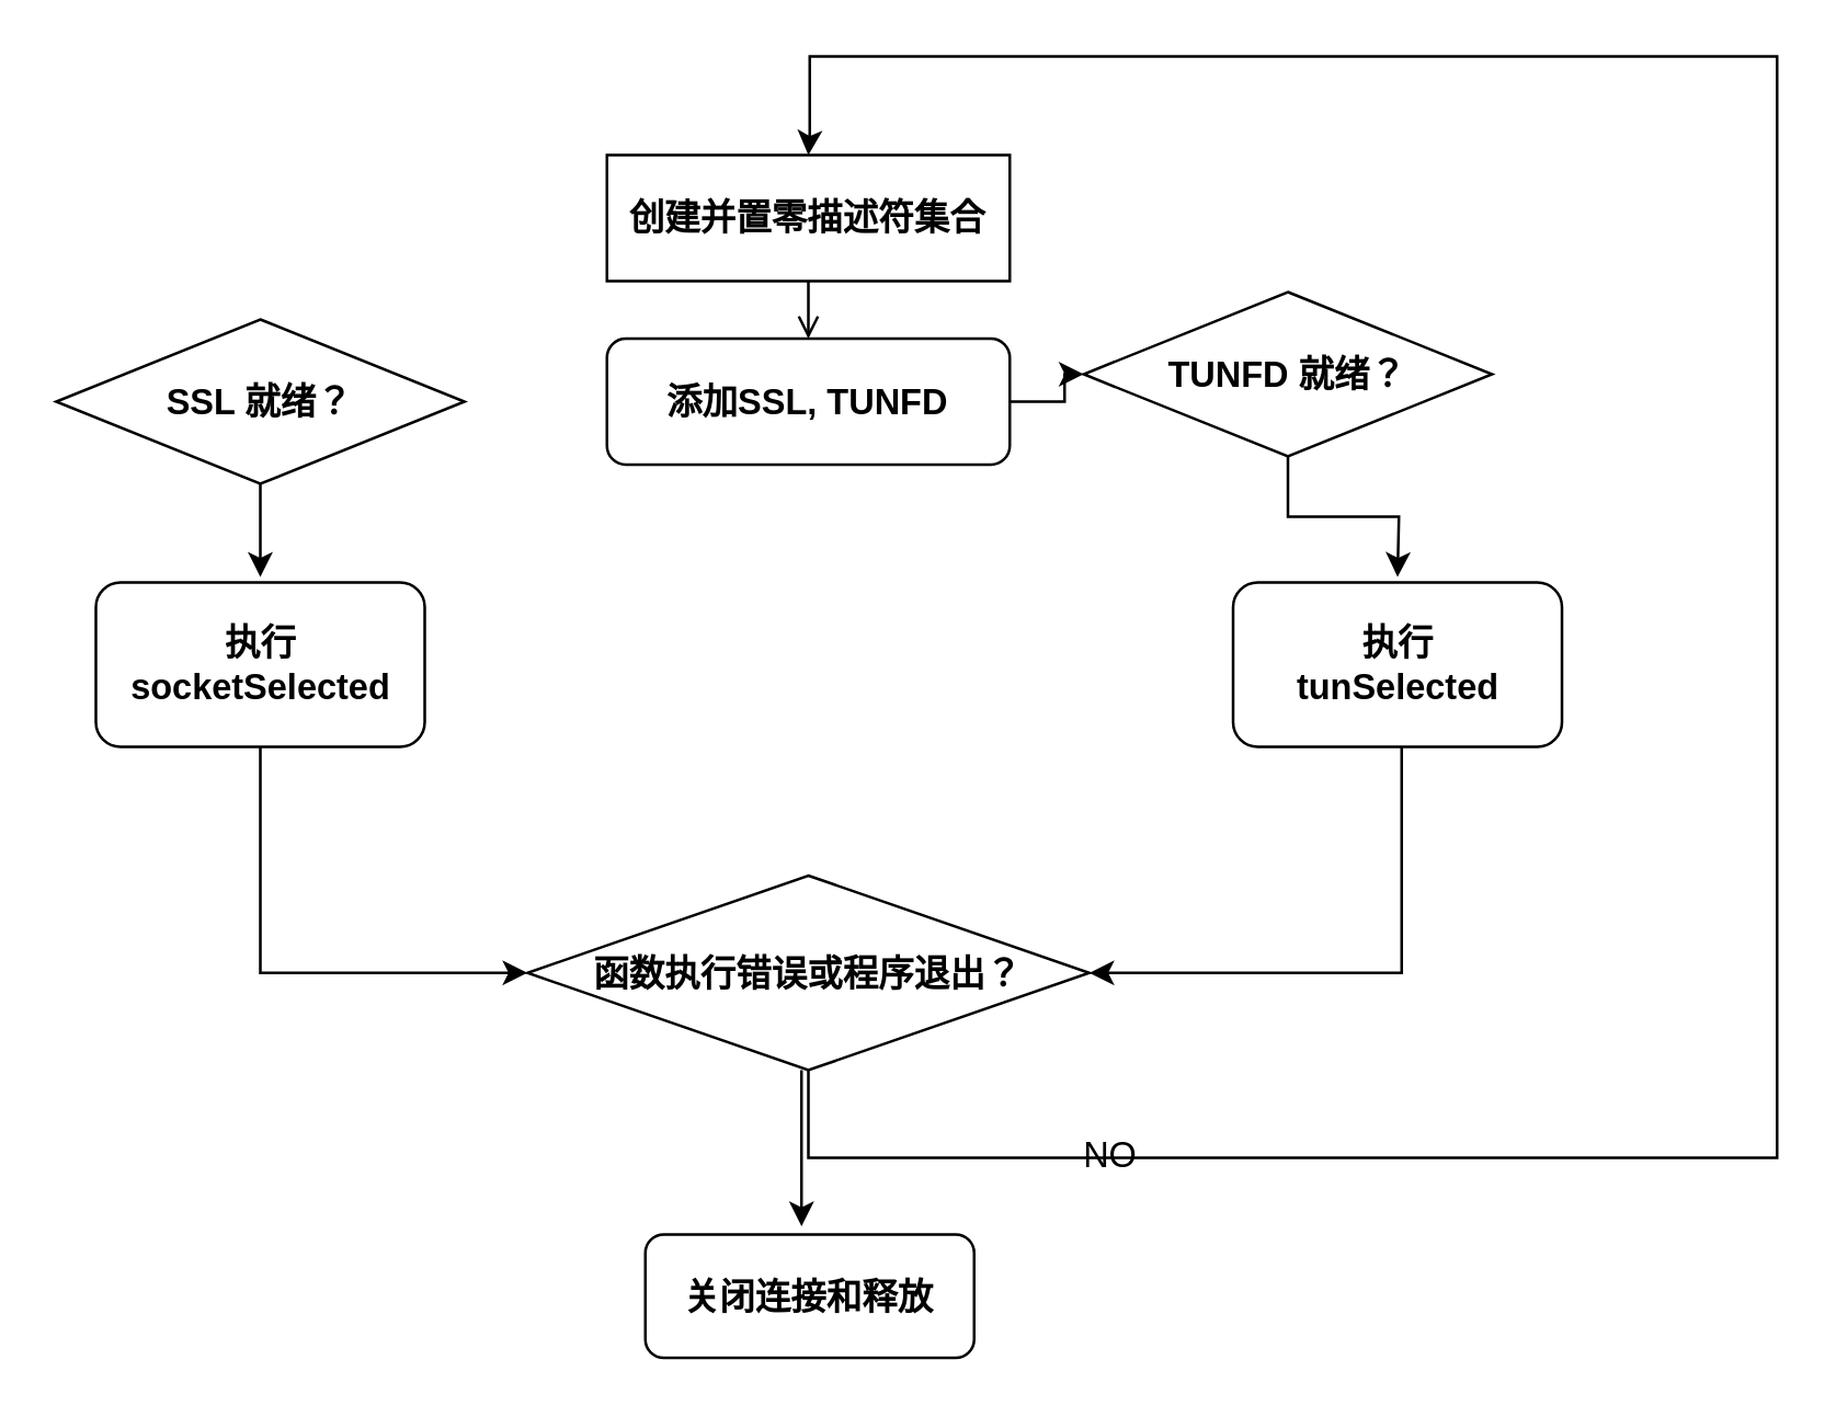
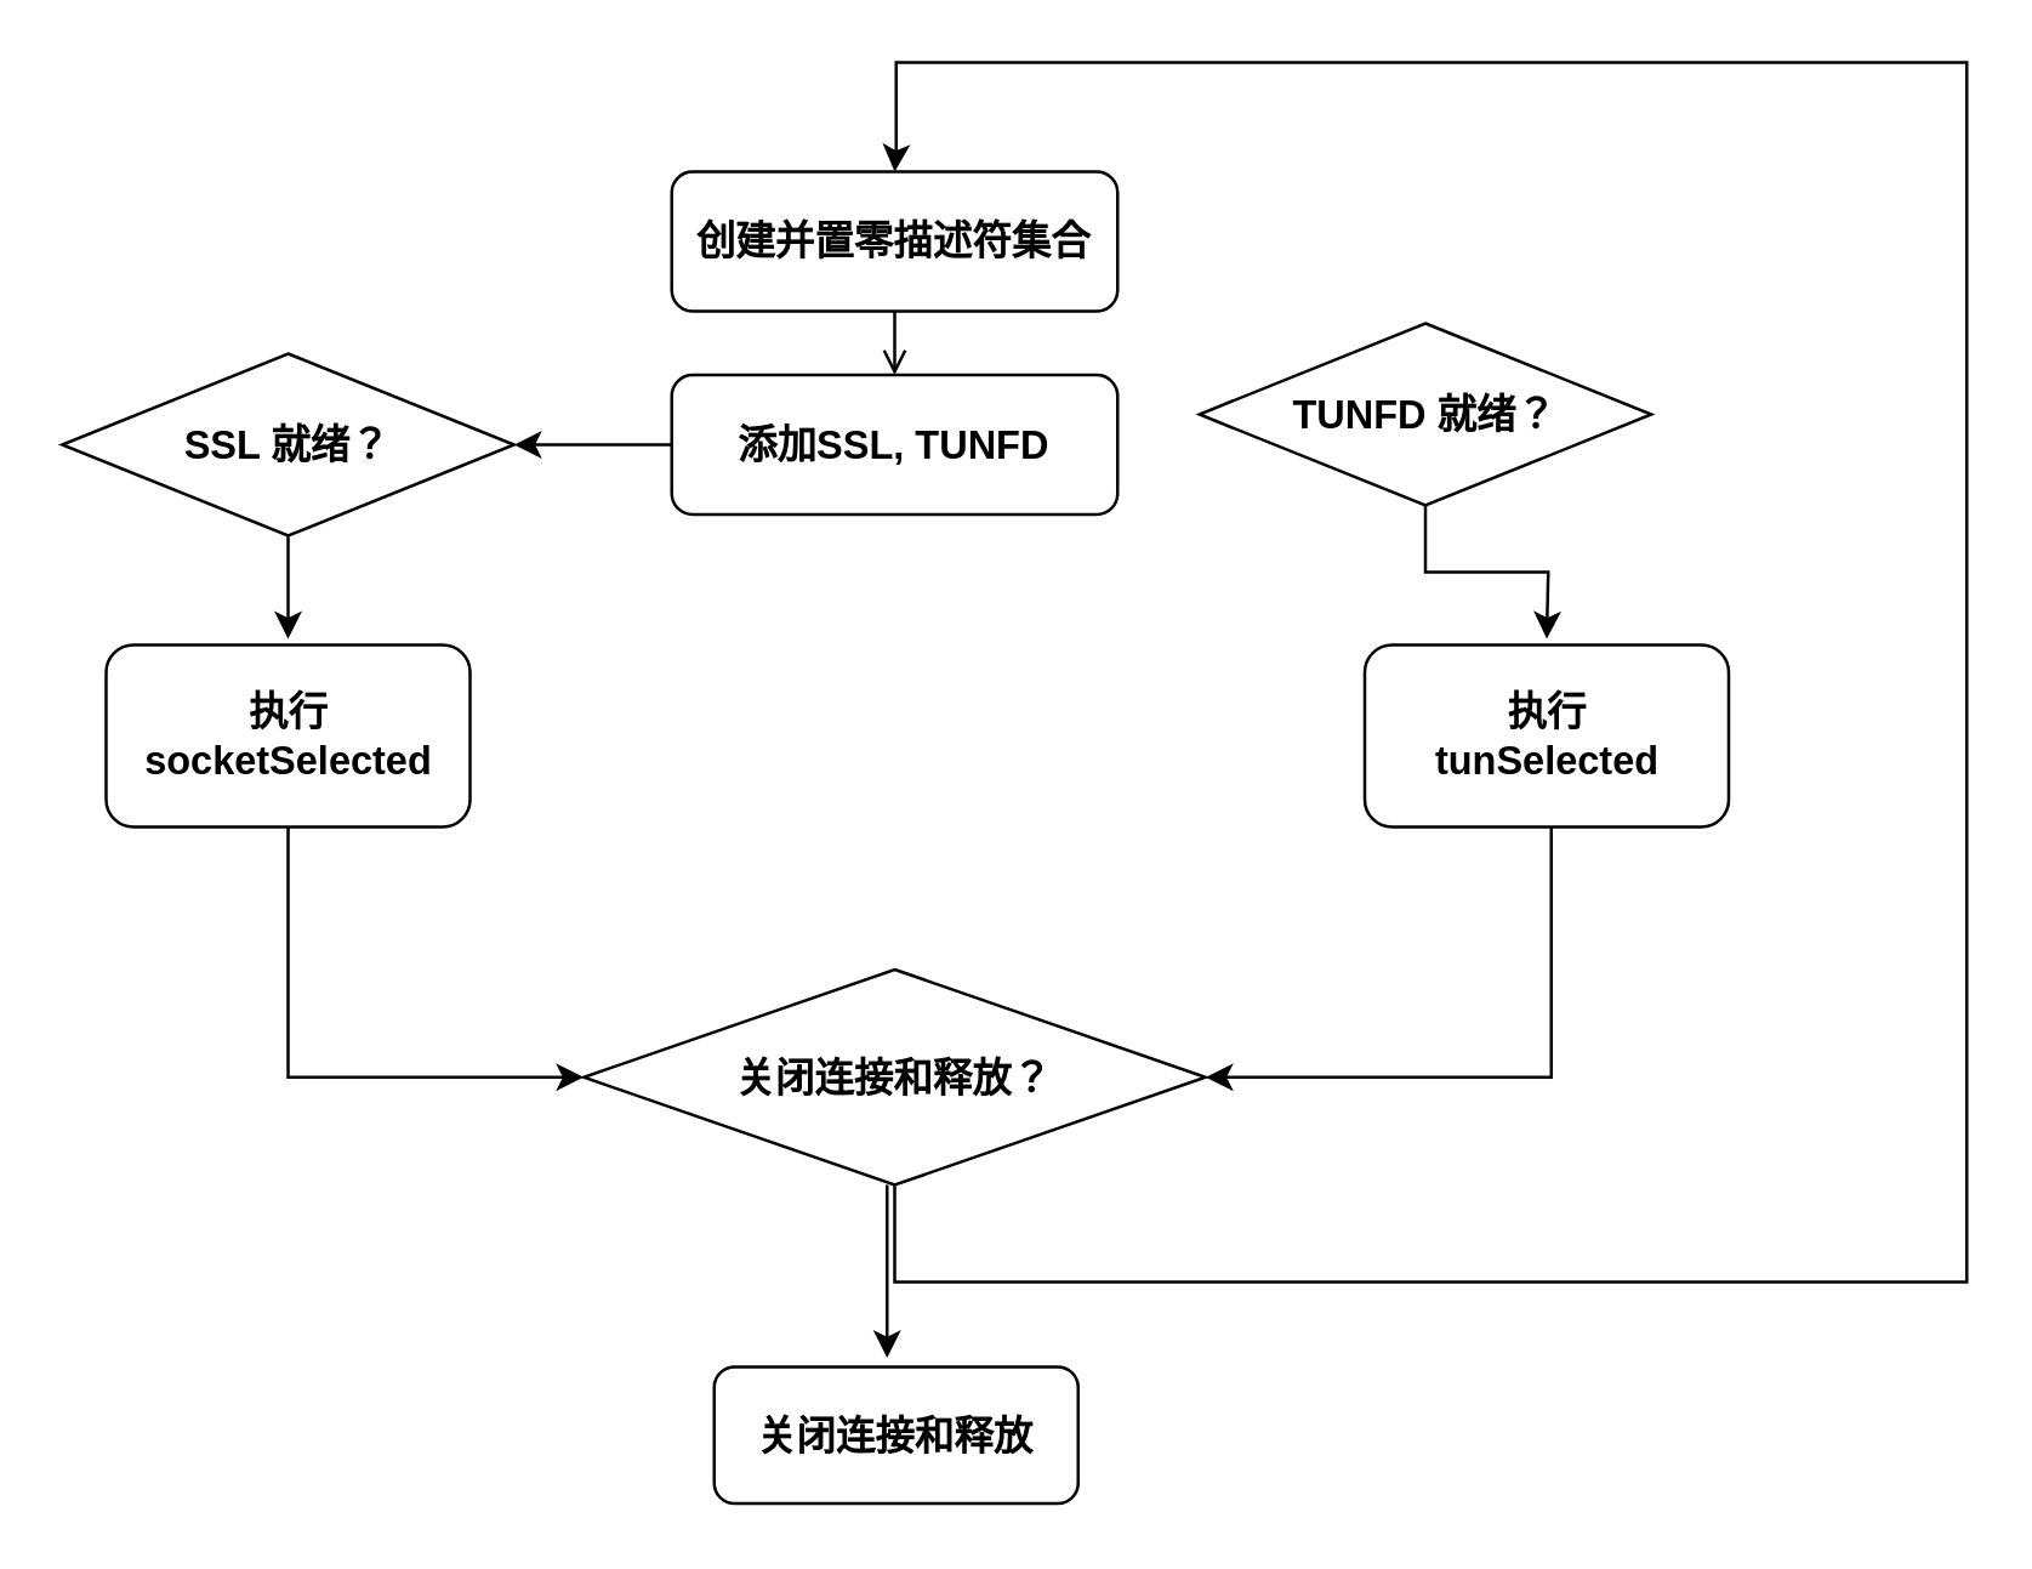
- <mxCell id="3" value="创建并置零描述符集合" style="whiteSpace=wrap;html=1;fontStyle=1;fontSize=13;rounded=0;" vertex="1" parent="1"><mxGeometry x="221" y="56" width="147" height="46" as="geometry" /></mxCell>
+ <mxCell id="3" value="创建并置零描述符集合" style="rounded=1;whiteSpace=wrap;html=1;fontStyle=1;fontSize=13;" vertex="1" parent="1"><mxGeometry x="221" y="56" width="147" height="46" as="geometry" /></mxCell>
+ <mxCell id="4" value="" style="edgeStyle=orthogonalEdgeStyle;rounded=0;orthogonalLoop=1;jettySize=auto;html=1;fontSize=13;" edge="1" parent="1" source="6" target="8"><mxGeometry relative="1" as="geometry" /></mxCell>
- <mxCell id="5" value="" style="edgeStyle=orthogonalEdgeStyle;rounded=0;orthogonalLoop=1;jettySize=auto;html=1;fontSize=13;" edge="1" parent="1" source="6" target="12"><mxGeometry relative="1" as="geometry" /></mxCell>
- <mxCell id="15" value="函数执行错误或程序退出？" style="rhombus;whiteSpace=wrap;html=1;fontSize=13;fontStyle=1" vertex="1" parent="1"><mxGeometry x="192" y="319" width="205" height="71" as="geometry" /></mxCell>
+ <mxCell id="15" value="关闭连接和释放？" style="rhombus;whiteSpace=wrap;html=1;fontSize=13;fontStyle=1" vertex="1" parent="1"><mxGeometry x="192" y="319" width="205" height="71" as="geometry" /></mxCell>
- <mxCell id="17" value="NO" style="text;html=1;strokeColor=none;fillColor=none;align=center;verticalAlign=middle;whiteSpace=wrap;rounded=0;fontSize=13;" vertex="1" parent="1"><mxGeometry x="375" y="406" width="60" height="30" as="geometry" /></mxCell>
